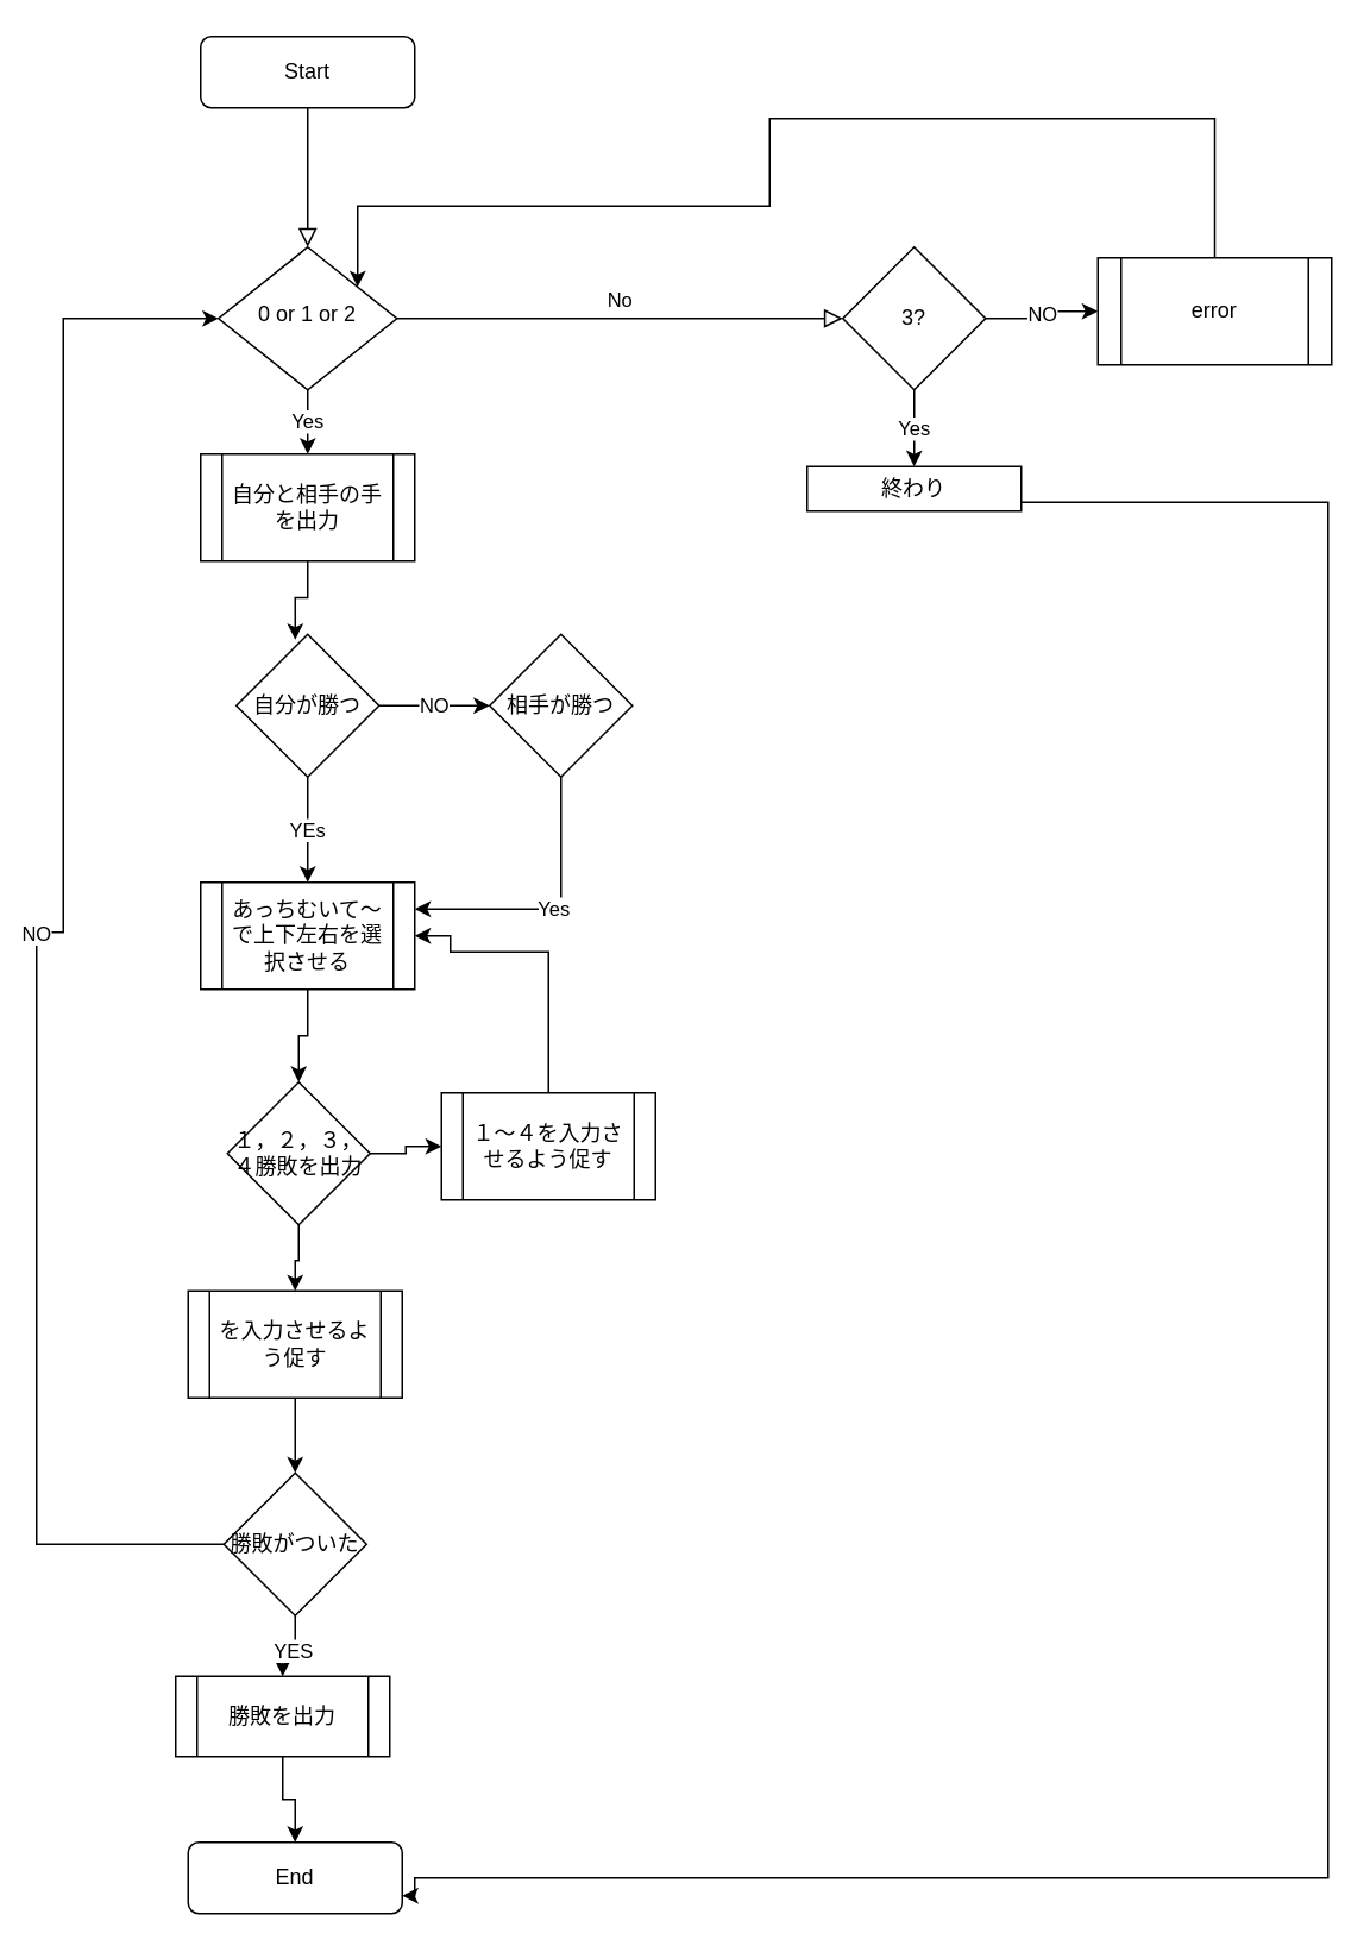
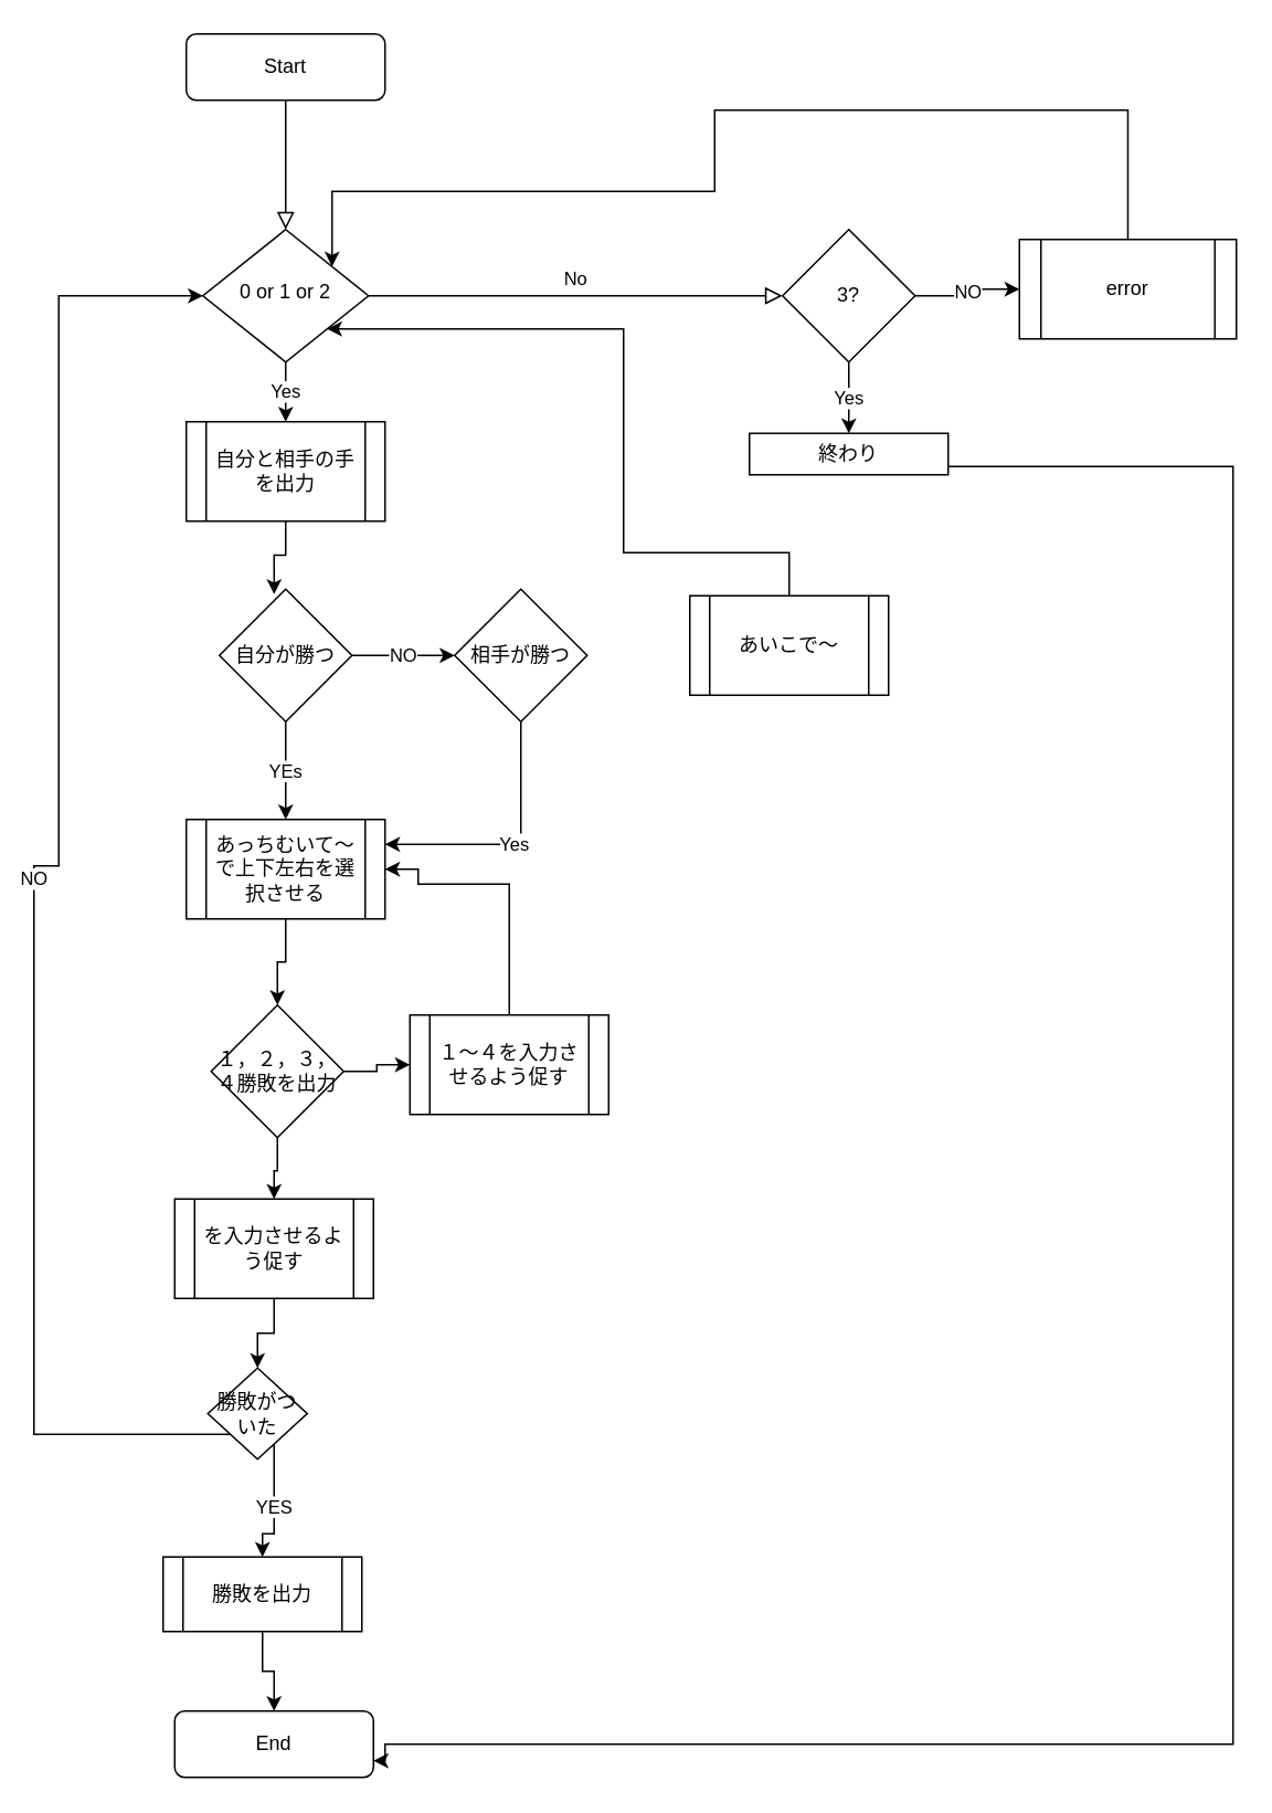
+ <mxCell id="29" style="edgeStyle=orthogonalEdgeStyle;rounded=0;orthogonalLoop=1;jettySize=auto;html=1;entryX=1;entryY=1;entryDx=0;entryDy=0;" edge="1" parent="1" source="30" target="6"><mxGeometry relative="1" as="geometry"><Array as="points"><mxPoint x="476" y="333" /><mxPoint x="376" y="333" /><mxPoint x="376" y="198" /></Array></mxGeometry></mxCell>
+ <mxCell id="30" value="あいこで〜" style="shape=process;whiteSpace=wrap;html=1;backgroundOutline=1;fillColor=#ffffff;" vertex="1" parent="1"><mxGeometry x="416" y="359" width="120" height="60" as="geometry" /></mxCell>
- <mxCell id="33" value="勝敗がついた" style="rhombus;whiteSpace=wrap;html=1;fillColor=#ffffff;" vertex="1" parent="1"><mxGeometry x="125" y="825" width="80" height="80" as="geometry" /></mxCell>
+ <mxCell id="33" value="勝敗がついた" style="rhombus;whiteSpace=wrap;html=1;fillColor=#ffffff;" vertex="1" parent="1"><mxGeometry x="125" y="825" width="60" height="55" as="geometry" /></mxCell>
